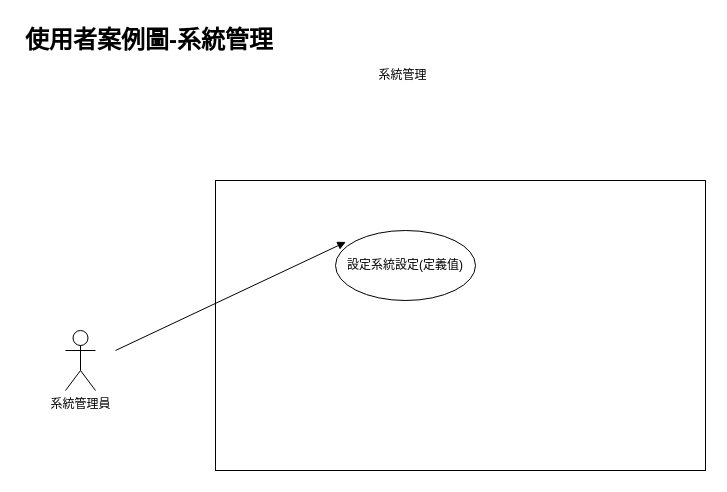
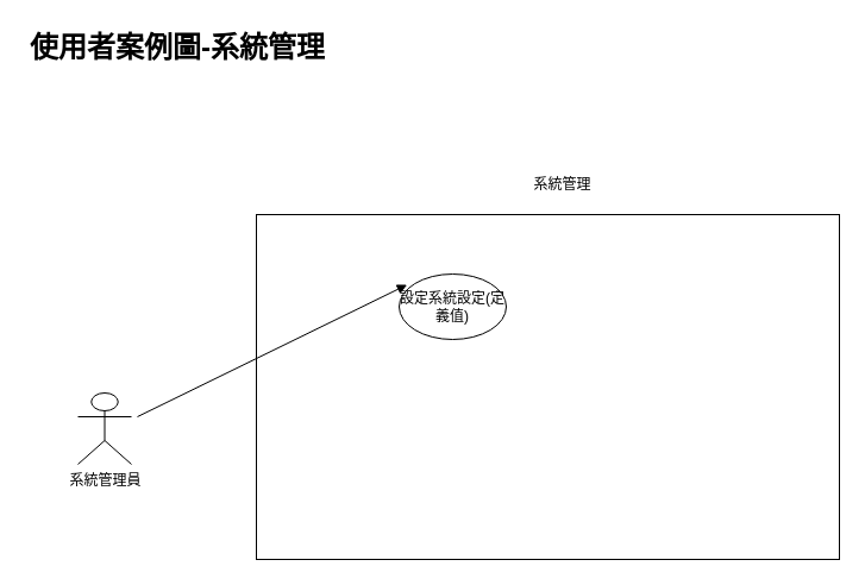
- <mxCell id="7" value="系統管理" style="text;html=1;strokeColor=none;fillColor=none;align=center;verticalAlign=middle;whiteSpace=wrap;rounded=0;fontColor=default;" vertex="1" parent="1"><mxGeometry x="360" y="60" width="85" height="30" as="geometry" /></mxCell>
+ <mxCell id="7" value="系統管理" style="text;html=1;strokeColor=none;fillColor=none;align=center;verticalAlign=middle;whiteSpace=wrap;rounded=0;fontColor=default;" vertex="1" parent="1"><mxGeometry x="430" y="140" width="85" height="30" as="geometry" /></mxCell>
- <mxCell id="4" value="設定系統設定(定義值)" style="ellipse;whiteSpace=wrap;html=1;fontColor=default;strokeColor=default;fillColor=default;" vertex="1" parent="1"><mxGeometry x="335" y="230" width="140" height="70" as="geometry" /></mxCell>
+ <mxCell id="4" value="設定系統設定(定義值)" style="ellipse;whiteSpace=wrap;html=1;fontColor=default;strokeColor=default;fillColor=default;" vertex="1" parent="1"><mxGeometry x="335" y="230" width="90" height="55" as="geometry" /></mxCell>
- <mxCell id="6" value="系統管理員" style="shape=umlActor;verticalLabelPosition=bottom;verticalAlign=top;html=1;fillColor=default;strokeColor=default;fontColor=default;" vertex="1" parent="1"><mxGeometry x="65" y="330" width="30" height="60" as="geometry" /></mxCell>
+ <mxCell id="6" value="系統管理員" style="shape=umlActor;verticalLabelPosition=bottom;verticalAlign=top;html=1;fillColor=default;strokeColor=default;fontColor=default;" vertex="1" parent="1"><mxGeometry x="65" y="330" width="45" height="60" as="geometry" /></mxCell>
